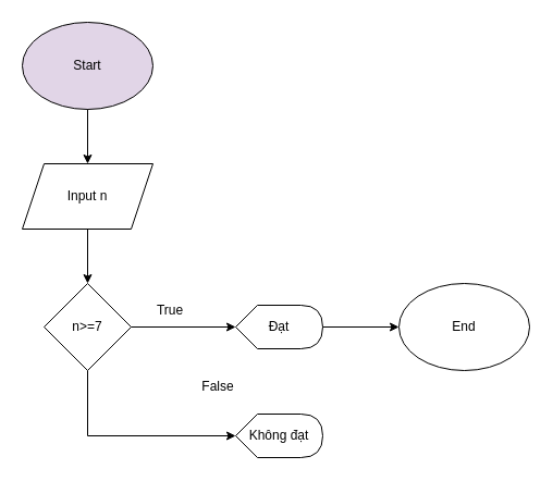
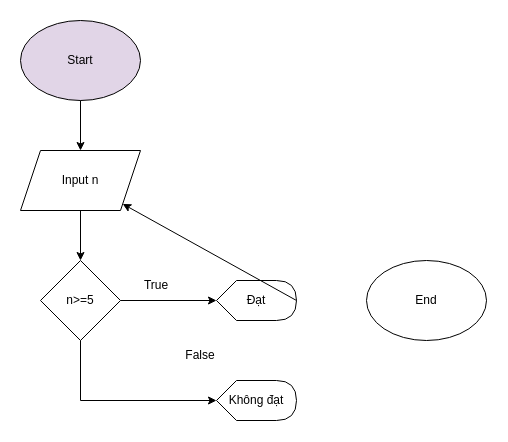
- <mxCell id="4" value="n&amp;gt;=7" style="rhombus;whiteSpace=wrap;html=1;" vertex="1" parent="1"><mxGeometry x="40" y="260" width="80" height="80" as="geometry" /></mxCell>
+ <mxCell id="4" value="n&amp;gt;=5" style="rhombus;whiteSpace=wrap;html=1;" vertex="1" parent="1"><mxGeometry x="40" y="260" width="80" height="80" as="geometry" /></mxCell>
- <mxCell id="9" value="" style="endArrow=classic;html=1;rounded=0;exitX=1;exitY=0.5;exitDx=0;exitDy=0;exitPerimeter=0;entryX=0;entryY=0.5;entryDx=0;entryDy=0;" edge="1" parent="1" source="5" target="13"><mxGeometry width="50" height="50" relative="1" as="geometry"><mxPoint x="156" y="340" as="sourcePoint" /><mxPoint x="206" y="290" as="targetPoint" /></mxGeometry></mxCell>
+ <mxCell id="9" value="" style="endArrow=classic;html=1;rounded=0;exitX=1;exitY=0.5;exitDx=0;exitDy=0;exitPerimeter=0;" edge="1" parent="1" source="5" target="3"><mxGeometry width="50" height="50" relative="1" as="geometry"><mxPoint x="156" y="340" as="sourcePoint" /><mxPoint x="206" y="290" as="targetPoint" /></mxGeometry></mxCell>
